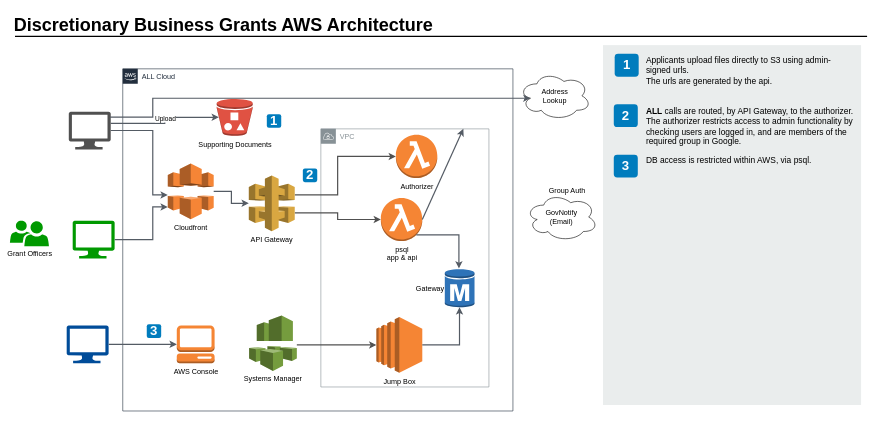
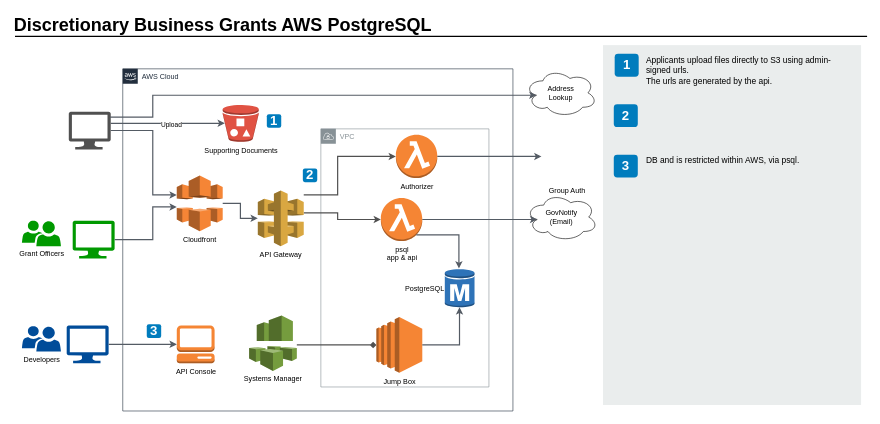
- <mxCell id="11" value="Discretionary Business Grants AWS Architecture" style="text;html=1;resizable=0;points=[];autosize=1;align=left;verticalAlign=top;spacingTop=-4;fontSize=30;fontStyle=1;labelBackgroundColor=none;" parent="1" vertex="1"><mxGeometry x="20.5" y="20.5" width="720" height="40" as="geometry" /></mxCell>
+ <mxCell id="11" value="Discretionary Business Grants AWS PostgreSQL" style="text;html=1;resizable=0;points=[];autosize=1;align=left;verticalAlign=top;spacingTop=-4;fontSize=30;fontStyle=1;labelBackgroundColor=none;" parent="1" vertex="1"><mxGeometry x="20.5" y="20.5" width="720" height="40" as="geometry" /></mxCell>
- <mxCell id="2" value="ALL Cloud" style="points=[[0,0],[0.25,0],[0.5,0],[0.75,0],[1,0],[1,0.25],[1,0.5],[1,0.75],[1,1],[0.75,1],[0.5,1],[0.25,1],[0,1],[0,0.75],[0,0.5],[0,0.25]];outlineConnect=0;gradientColor=none;html=1;whiteSpace=wrap;fontSize=12;fontStyle=0;shape=mxgraph.aws4.group;grIcon=mxgraph.aws4.group_aws_cloud_alt;strokeColor=#232F3E;fillColor=none;verticalAlign=top;align=left;spacingLeft=30;fontColor=#232F3E;dashed=0;labelBackgroundColor=none;" parent="1" vertex="1"><mxGeometry x="204" y="114" width="650" height="570" as="geometry" /></mxCell>
+ <mxCell id="2" value="AWS Cloud" style="points=[[0,0],[0.25,0],[0.5,0],[0.75,0],[1,0],[1,0.25],[1,0.5],[1,0.75],[1,1],[0.75,1],[0.5,1],[0.25,1],[0,1],[0,0.75],[0,0.5],[0,0.25]];outlineConnect=0;gradientColor=none;html=1;whiteSpace=wrap;fontSize=12;fontStyle=0;shape=mxgraph.aws4.group;grIcon=mxgraph.aws4.group_aws_cloud_alt;strokeColor=#232F3E;fillColor=none;verticalAlign=top;align=left;spacingLeft=30;fontColor=#232F3E;dashed=0;labelBackgroundColor=none;" parent="1" vertex="1"><mxGeometry x="204" y="114" width="650" height="570" as="geometry" /></mxCell>
- <mxCell id="32" value="Address&lt;br&gt;Lookup" style="ellipse;shape=cloud;whiteSpace=wrap;html=1;fillColor=none;" parent="1" vertex="1"><mxGeometry x="864" y="119" width="120" height="80" as="geometry" /></mxCell>
+ <mxCell id="32" value="Address&lt;br&gt;Lookup" style="ellipse;shape=cloud;whiteSpace=wrap;html=1;fillColor=none;" parent="1" vertex="1"><mxGeometry x="874" y="114" width="120" height="80" as="geometry" /></mxCell>
- <mxCell id="29" value="&lt;div&gt;Supporting Documents&lt;/div&gt;" style="outlineConnect=0;dashed=0;verticalLabelPosition=bottom;verticalAlign=top;align=center;html=1;shape=mxgraph.aws3.bucket_with_objects;fillColor=#E05243;gradientColor=none;" parent="1" vertex="1"><mxGeometry x="360.5" y="164" width="60" height="61.5" as="geometry" /></mxCell>
+ <mxCell id="29" value="&lt;div&gt;Supporting Documents&lt;/div&gt;" style="outlineConnect=0;dashed=0;verticalLabelPosition=bottom;verticalAlign=top;align=center;html=1;shape=mxgraph.aws3.bucket_with_objects;fillColor=#E05243;gradientColor=none;" parent="1" vertex="1"><mxGeometry x="370.5" y="174" width="60" height="61.5" as="geometry" /></mxCell>
- <mxCell id="14" value="&lt;b&gt;ALL&lt;/b&gt; calls are routed, by API Gateway, to the authorizer.&lt;br&gt;The authorizer restricts access to admin functionality by checking users are logged in, and are members of the required group in Google. " style="text;html=1;align=left;verticalAlign=top;spacingTop=-4;fontSize=14;labelBackgroundColor=none;whiteSpace=wrap;" parent="1" vertex="1"><mxGeometry x="1074" y="173.5" width="350" height="75" as="geometry" /></mxCell>
+ <mxCell id="41" style="edgeStyle=elbowEdgeStyle;rounded=0;orthogonalLoop=1;jettySize=auto;html=1;endArrow=classic;endFill=1;strokeColor=#545B64;strokeWidth=2;fontSize=14;" parent="1" source="21" target="26" edge="1"><mxGeometry relative="1" as="geometry"><mxPoint x="420.5" y="302" as="sourcePoint" /><mxPoint x="619" y="465" as="targetPoint" /><Array as="points" /></mxGeometry></mxCell>
- <mxCell id="15" value="&lt;span&gt;DB access is restricted within AWS, via psql.&lt;br&gt;&lt;/span&gt;" style="text;html=1;align=left;verticalAlign=top;spacingTop=-4;fontSize=14;labelBackgroundColor=none;whiteSpace=wrap;" parent="1" vertex="1"><mxGeometry x="1074" y="255.5" width="350" height="75" as="geometry" /></mxCell>
+ <mxCell id="15" value="&lt;span&gt;DB and is restricted within AWS, via psql.&lt;br&gt;&lt;/span&gt;" style="text;html=1;align=left;verticalAlign=top;spacingTop=-4;fontSize=14;labelBackgroundColor=none;whiteSpace=wrap;" parent="1" vertex="1"><mxGeometry x="1074" y="255.5" width="350" height="75" as="geometry" /></mxCell>
- <mxCell id="44" value="" style="rounded=0;orthogonalLoop=1;jettySize=auto;html=1;endArrow=classic;endFill=1;strokeColor=#545B64;strokeWidth=2;fontSize=14;exitX=1;exitY=0.5;exitDx=0;exitDy=0;exitPerimeter=0;" parent="1" source="22" target="3" edge="1"><mxGeometry relative="1" as="geometry"><mxPoint x="713" y="375" as="sourcePoint" /><mxPoint x="814" y="470.5" as="targetPoint" /></mxGeometry></mxCell>
+ <mxCell id="44" value="" style="rounded=0;orthogonalLoop=1;jettySize=auto;html=1;endArrow=classic;endFill=1;strokeColor=#545B64;strokeWidth=2;fontSize=14;exitX=1;exitY=0.5;exitDx=0;exitDy=0;exitPerimeter=0;entryX=0.16;entryY=0.55;entryDx=0;entryDy=0;entryPerimeter=0;" parent="1" source="22" target="31" edge="1"><mxGeometry relative="1" as="geometry"><mxPoint x="713" y="375" as="sourcePoint" /><mxPoint x="814" y="470.5" as="targetPoint" /></mxGeometry></mxCell>
- <mxCell id="17" value="&lt;div&gt;Cloudfront&lt;/div&gt;" style="outlineConnect=0;dashed=0;verticalLabelPosition=bottom;verticalAlign=top;align=center;html=1;shape=mxgraph.aws3.cloudfront;fillColor=#F58536;gradientColor=none;" parent="1" vertex="1"><mxGeometry x="279" y="271.5" width="76.5" height="93" as="geometry" /></mxCell>
+ <mxCell id="17" value="&lt;div&gt;Cloudfront&lt;/div&gt;" style="outlineConnect=0;dashed=0;verticalLabelPosition=bottom;verticalAlign=top;align=center;html=1;shape=mxgraph.aws3.cloudfront;fillColor=#F58536;gradientColor=none;" parent="1" vertex="1"><mxGeometry x="294" y="291.5" width="76.5" height="93" as="geometry" /></mxCell>
- <mxCell id="20" value="&lt;div&gt;API Gateway&lt;/div&gt;" style="outlineConnect=0;dashed=0;verticalLabelPosition=bottom;verticalAlign=top;align=center;html=1;shape=mxgraph.aws3.api_gateway;fillColor=#D9A741;gradientColor=none;" parent="1" vertex="1"><mxGeometry x="414" y="291.5" width="76.5" height="93" as="geometry" /></mxCell>
+ <mxCell id="20" value="&lt;div&gt;API Gateway&lt;/div&gt;" style="outlineConnect=0;dashed=0;verticalLabelPosition=bottom;verticalAlign=top;align=center;html=1;shape=mxgraph.aws3.api_gateway;fillColor=#D9A741;gradientColor=none;" parent="1" vertex="1"><mxGeometry x="429" y="316.5" width="76.5" height="93" as="geometry" /></mxCell>
- <mxCell id="28" value="&lt;div&gt;Grant Officers&lt;/div&gt;&lt;div&gt;&lt;br&gt;&lt;/div&gt;" style="pointerEvents=1;shadow=0;dashed=0;html=1;strokeColor=none;labelPosition=center;verticalLabelPosition=bottom;verticalAlign=top;align=center;shape=mxgraph.mscae.intune.user_group;fillColor=#009900;aspect=fixed;" parent="1" vertex="1"><mxGeometry x="16" y="367" width="65" height="42.47" as="geometry" /></mxCell>
+ <mxCell id="28" value="&lt;div&gt;Grant Officers&lt;/div&gt;&lt;div&gt;&lt;br&gt;&lt;/div&gt;" style="pointerEvents=1;shadow=0;dashed=0;html=1;strokeColor=none;labelPosition=center;verticalLabelPosition=bottom;verticalAlign=top;align=center;shape=mxgraph.mscae.intune.user_group;fillColor=#009900;aspect=fixed;" parent="1" vertex="1"><mxGeometry x="36" y="367" width="65" height="42.47" as="geometry" /></mxCell>
- <mxCell id="25" value="Gateway " style="outlineConnect=0;dashed=0;verticalLabelPosition=middle;verticalAlign=middle;align=right;html=1;shape=mxgraph.aws3.rds_db_instance;fillColor=#2E73B8;gradientColor=none;labelPosition=left;" parent="1" vertex="1"><mxGeometry x="740.5" y="446.5" width="49.5" height="66" as="geometry" /></mxCell>
+ <mxCell id="25" value="PostgreSQL " style="outlineConnect=0;dashed=0;verticalLabelPosition=middle;verticalAlign=middle;align=right;html=1;shape=mxgraph.aws3.rds_db_instance;fillColor=#2E73B8;gradientColor=none;labelPosition=left;" parent="1" vertex="1"><mxGeometry x="740.5" y="446.5" width="49.5" height="66" as="geometry" /></mxCell>
+ <mxCell id="30" value="Developers" style="pointerEvents=1;shadow=0;dashed=0;html=1;strokeColor=none;labelPosition=center;verticalLabelPosition=bottom;verticalAlign=top;align=center;shape=mxgraph.mscae.intune.user_group;fillColor=#004C99;aspect=fixed;" parent="1" vertex="1"><mxGeometry x="36" y="542.5" width="65" height="42.47" as="geometry" /></mxCell>
- <mxCell id="23" style="edgeStyle=orthogonalEdgeStyle;rounded=0;orthogonalLoop=1;jettySize=auto;html=1;entryX=0;entryY=0.5;entryDx=0;entryDy=0;entryPerimeter=0;strokeColor=#505050;strokeWidth=2;" edge="1" parent="1" source="24" target="33"><mxGeometry relative="1" as="geometry"><Array as="points"><mxPoint x="534" y="574" /><mxPoint x="534" y="574" /></Array></mxGeometry></mxCell>
+ <mxCell id="23" style="edgeStyle=orthogonalEdgeStyle;rounded=0;orthogonalLoop=1;jettySize=auto;html=1;entryX=0;entryY=0.5;entryDx=0;entryDy=0;entryPerimeter=0;strokeColor=#505050;strokeWidth=2;endArrow=diamond;" edge="1" parent="1" source="24" target="33"><mxGeometry relative="1" as="geometry"><Array as="points"><mxPoint x="534" y="574" /><mxPoint x="534" y="574" /></Array></mxGeometry></mxCell>
- <mxCell id="27" value="AWS Console" style="outlineConnect=0;dashed=0;verticalLabelPosition=bottom;verticalAlign=top;align=center;html=1;shape=mxgraph.aws3.management_console;fillColor=#F58534;gradientColor=none;" parent="1" vertex="1"><mxGeometry x="294" y="541.5" width="63" height="63" as="geometry" /></mxCell>
+ <mxCell id="27" value="API Console" style="outlineConnect=0;dashed=0;verticalLabelPosition=bottom;verticalAlign=top;align=center;html=1;shape=mxgraph.aws3.management_console;fillColor=#F58534;gradientColor=none;" parent="1" vertex="1"><mxGeometry x="294" y="541.5" width="63" height="63" as="geometry" /></mxCell>
